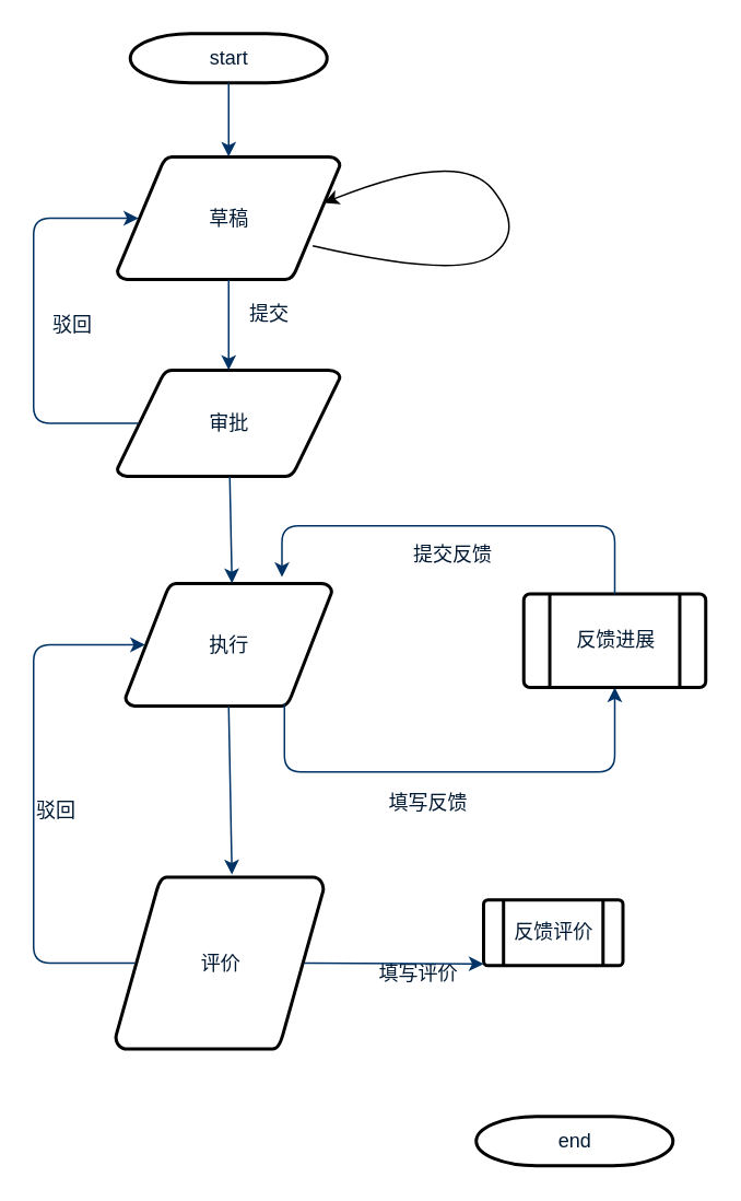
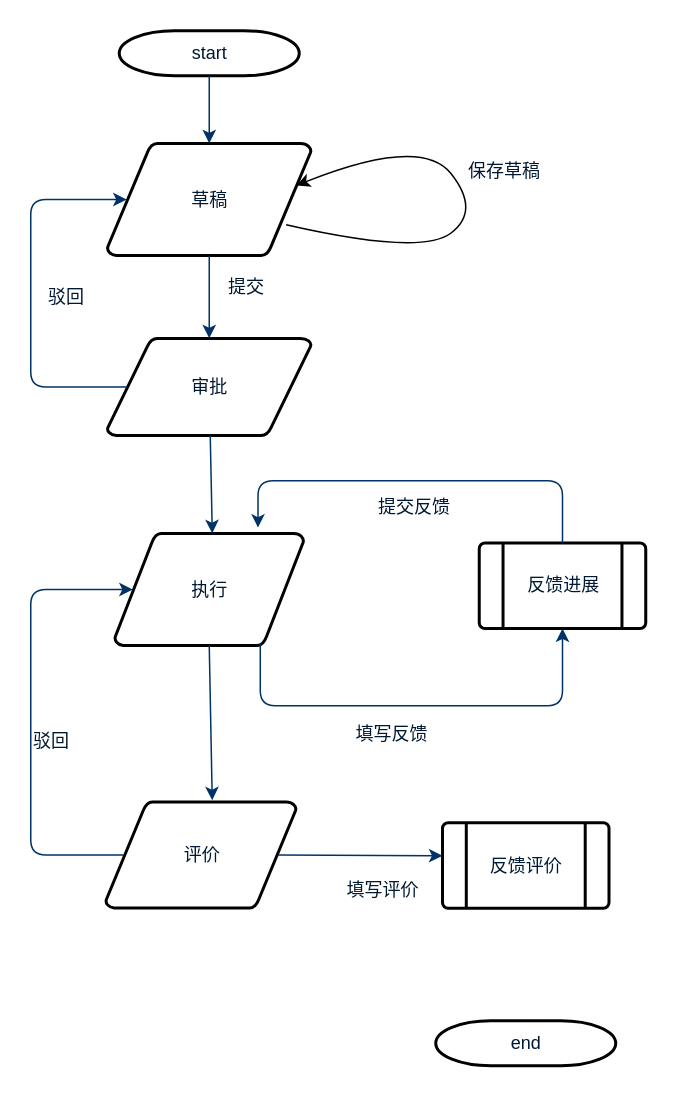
+ <mxCell id="14" value="保存草稿" style="text;fontColor=#001933;fontStyle=0;html=1;strokeColor=none;gradientColor=none;fillColor=none;strokeWidth=2;" vertex="1" parent="1"><mxGeometry x="310" y="100" width="40" height="26" as="geometry" /></mxCell>
- <mxCell id="20" value="反馈评价" style="shape=mxgraph.flowchart.predefined_process;fillColor=#FFFFFF;strokeColor=#000000;strokeWidth=2;gradientColor=none;gradientDirection=north;fontColor=#001933;fontStyle=0;html=1;" vertex="1" parent="1"><mxGeometry x="294.5" y="548" width="85" height="40" as="geometry" /></mxCell>
+ <mxCell id="20" value="反馈评价" style="shape=mxgraph.flowchart.predefined_process;fillColor=#FFFFFF;strokeColor=#000000;strokeWidth=2;gradientColor=none;gradientDirection=north;fontColor=#001933;fontStyle=0;html=1;" vertex="1" parent="1"><mxGeometry x="294.5" y="548" width="111" height="57" as="geometry" /></mxCell>
- <mxCell id="18" value="评价" style="shape=mxgraph.flowchart.data;fillColor=#FFFFFF;strokeColor=#000000;strokeWidth=2;gradientColor=none;gradientDirection=north;fontColor=#001933;fontStyle=0;html=1;" vertex="1" parent="1"><mxGeometry x="70" y="534" width="127" height="105" as="geometry" /></mxCell>
+ <mxCell id="18" value="评价" style="shape=mxgraph.flowchart.data;fillColor=#FFFFFF;strokeColor=#000000;strokeWidth=2;gradientColor=none;gradientDirection=north;fontColor=#001933;fontStyle=0;html=1;" vertex="1" parent="1"><mxGeometry x="70" y="534" width="127" height="71" as="geometry" /></mxCell>
